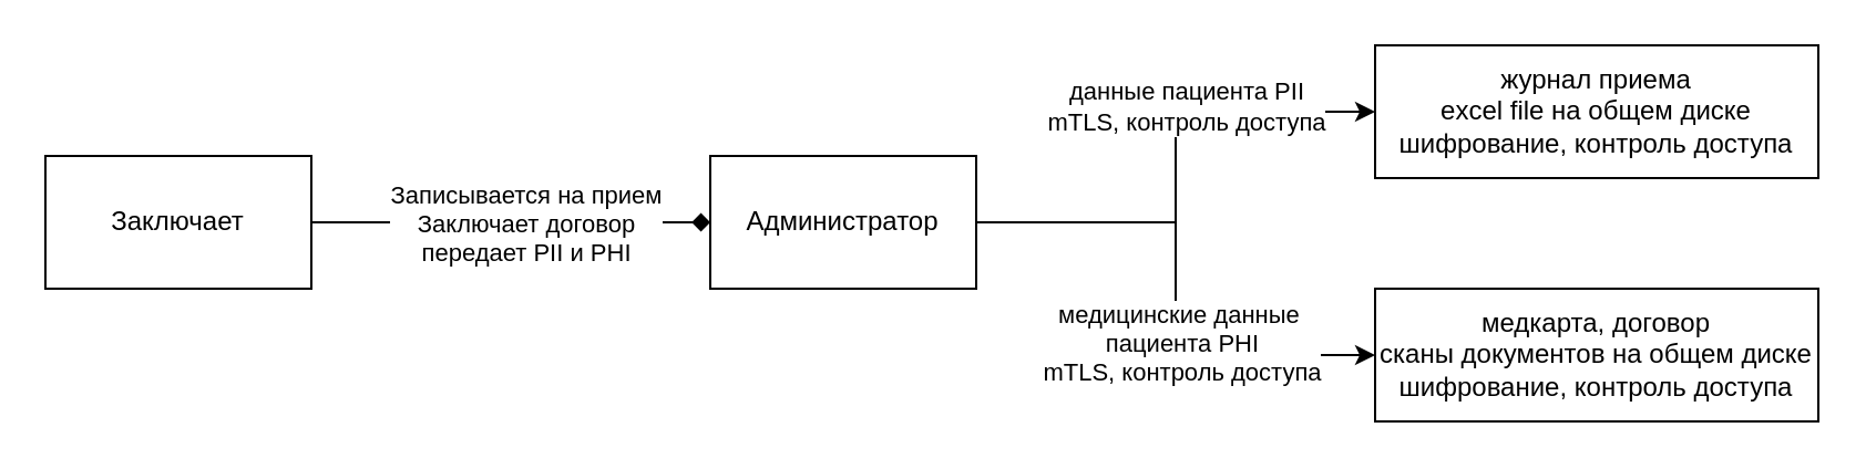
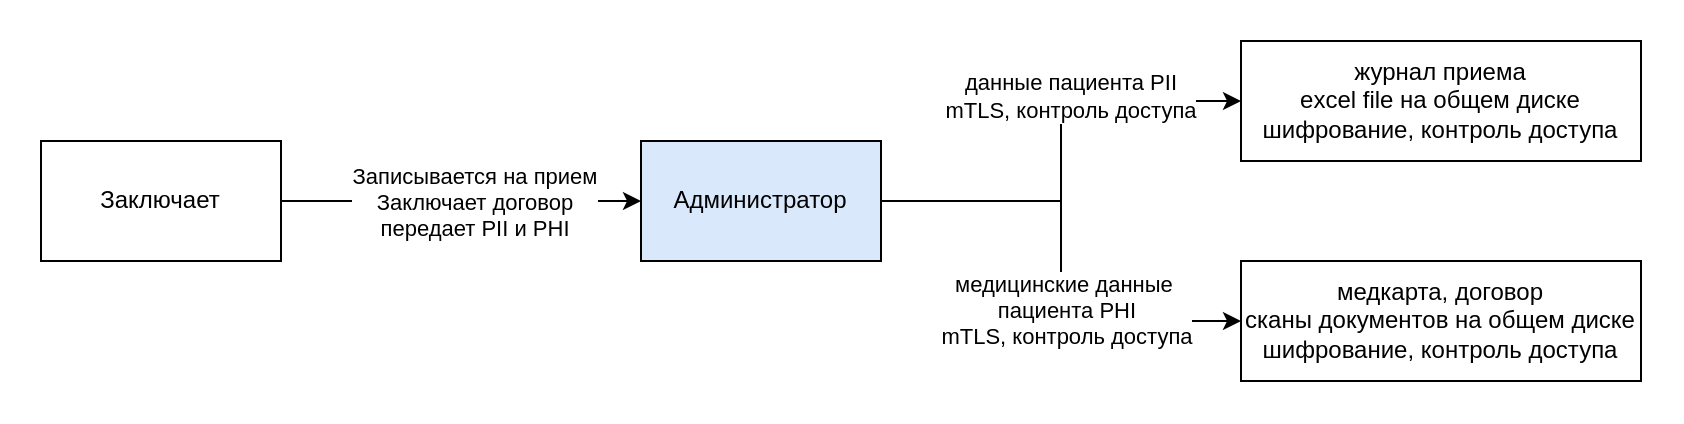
- <mxCell id="2" style="edgeStyle=orthogonalEdgeStyle;rounded=0;orthogonalLoop=1;jettySize=auto;html=1;entryX=0;entryY=0.5;entryDx=0;entryDy=0;endArrow=diamond;" parent="1" source="4" target="9" edge="1"><mxGeometry relative="1" as="geometry" /></mxCell>
+ <mxCell id="2" style="edgeStyle=orthogonalEdgeStyle;rounded=0;orthogonalLoop=1;jettySize=auto;html=1;entryX=0;entryY=0.5;entryDx=0;entryDy=0;" parent="1" source="4" target="9" edge="1"><mxGeometry relative="1" as="geometry" /></mxCell>
- <mxCell id="9" value="Администратор" style="rounded=0;whiteSpace=wrap;html=1;" parent="1" vertex="1"><mxGeometry x="320" y="70" width="120" height="60" as="geometry" /></mxCell>
+ <mxCell id="9" value="Администратор" style="rounded=0;whiteSpace=wrap;html=1;fillColor=#dae8fc;" parent="1" vertex="1"><mxGeometry x="320" y="70" width="120" height="60" as="geometry" /></mxCell>
